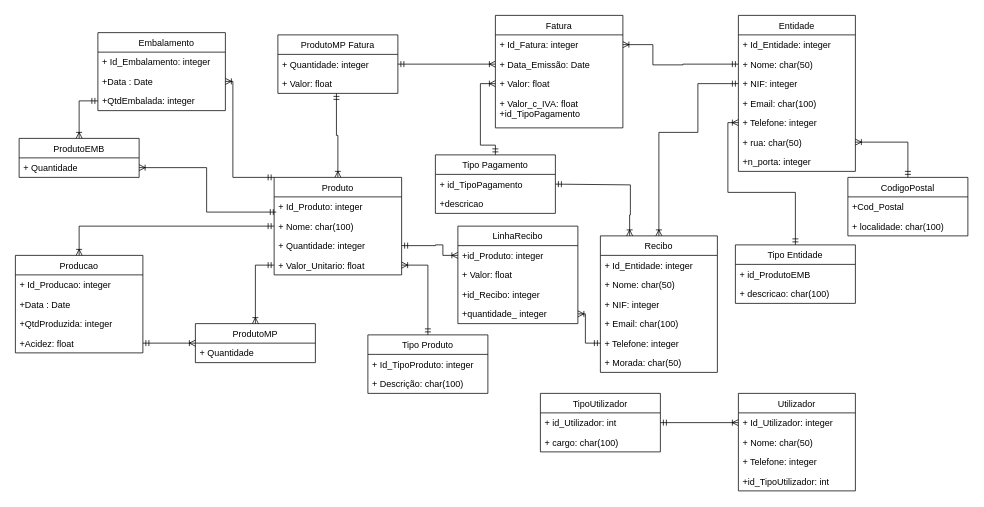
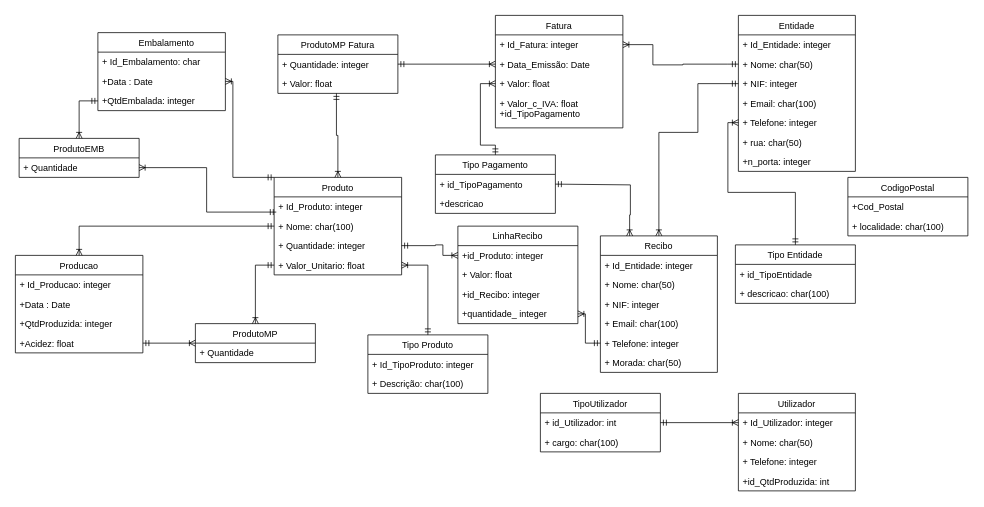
- <mxCell id="54" value="+ Id_Embalamento: integer" style="text;strokeColor=none;fillColor=none;align=left;verticalAlign=top;spacingLeft=4;spacingRight=4;overflow=hidden;rotatable=0;points=[[0,0.5],[1,0.5]];portConstraint=eastwest;" parent="53" vertex="1"><mxGeometry y="26" width="170" height="26" as="geometry" /></mxCell>
+ <mxCell id="54" value="+ Id_Embalamento: char" style="text;strokeColor=none;fillColor=none;align=left;verticalAlign=top;spacingLeft=4;spacingRight=4;overflow=hidden;rotatable=0;points=[[0,0.5],[1,0.5]];portConstraint=eastwest;" parent="53" vertex="1"><mxGeometry y="26" width="170" height="26" as="geometry" /></mxCell>
- <mxCell id="83" style="edgeStyle=orthogonalEdgeStyle;rounded=0;orthogonalLoop=1;jettySize=auto;html=1;startArrow=ERoneToMany;startFill=0;endArrow=ERmandOne;endFill=0;exitX=1;exitY=0.5;exitDx=0;exitDy=0;entryX=0.5;entryY=0;entryDx=0;entryDy=0;" edge="1" parent="1" source="13" target="80"><mxGeometry relative="1" as="geometry"><mxPoint x="994" y="173" as="sourcePoint" /><mxPoint x="1070" y="346" as="targetPoint" /><Array as="points"><mxPoint x="1210" y="189" /></Array></mxGeometry></mxCell>
- <mxCell id="16" value="+ id_ProdutoEMB" style="text;strokeColor=none;fillColor=none;align=left;verticalAlign=top;spacingLeft=4;spacingRight=4;overflow=hidden;rotatable=0;points=[[0,0.5],[1,0.5]];portConstraint=eastwest;" parent="15" vertex="1"><mxGeometry y="26" width="160" height="26" as="geometry" /></mxCell>
+ <mxCell id="16" value="+ id_TipoEntidade" style="text;strokeColor=none;fillColor=none;align=left;verticalAlign=top;spacingLeft=4;spacingRight=4;overflow=hidden;rotatable=0;points=[[0,0.5],[1,0.5]];portConstraint=eastwest;" parent="15" vertex="1"><mxGeometry y="26" width="160" height="26" as="geometry" /></mxCell>
- <mxCell id="22" value="+id_TipoUtilizador: int" style="text;strokeColor=none;fillColor=none;align=left;verticalAlign=top;spacingLeft=4;spacingRight=4;overflow=hidden;rotatable=0;points=[[0,0.5],[1,0.5]];portConstraint=eastwest;" vertex="1" parent="18"><mxGeometry y="104" width="156" height="26" as="geometry" /></mxCell>
+ <mxCell id="22" value="+id_QtdProduzida: int" style="text;strokeColor=none;fillColor=none;align=left;verticalAlign=top;spacingLeft=4;spacingRight=4;overflow=hidden;rotatable=0;points=[[0,0.5],[1,0.5]];portConstraint=eastwest;" vertex="1" parent="18"><mxGeometry y="104" width="156" height="26" as="geometry" /></mxCell>
